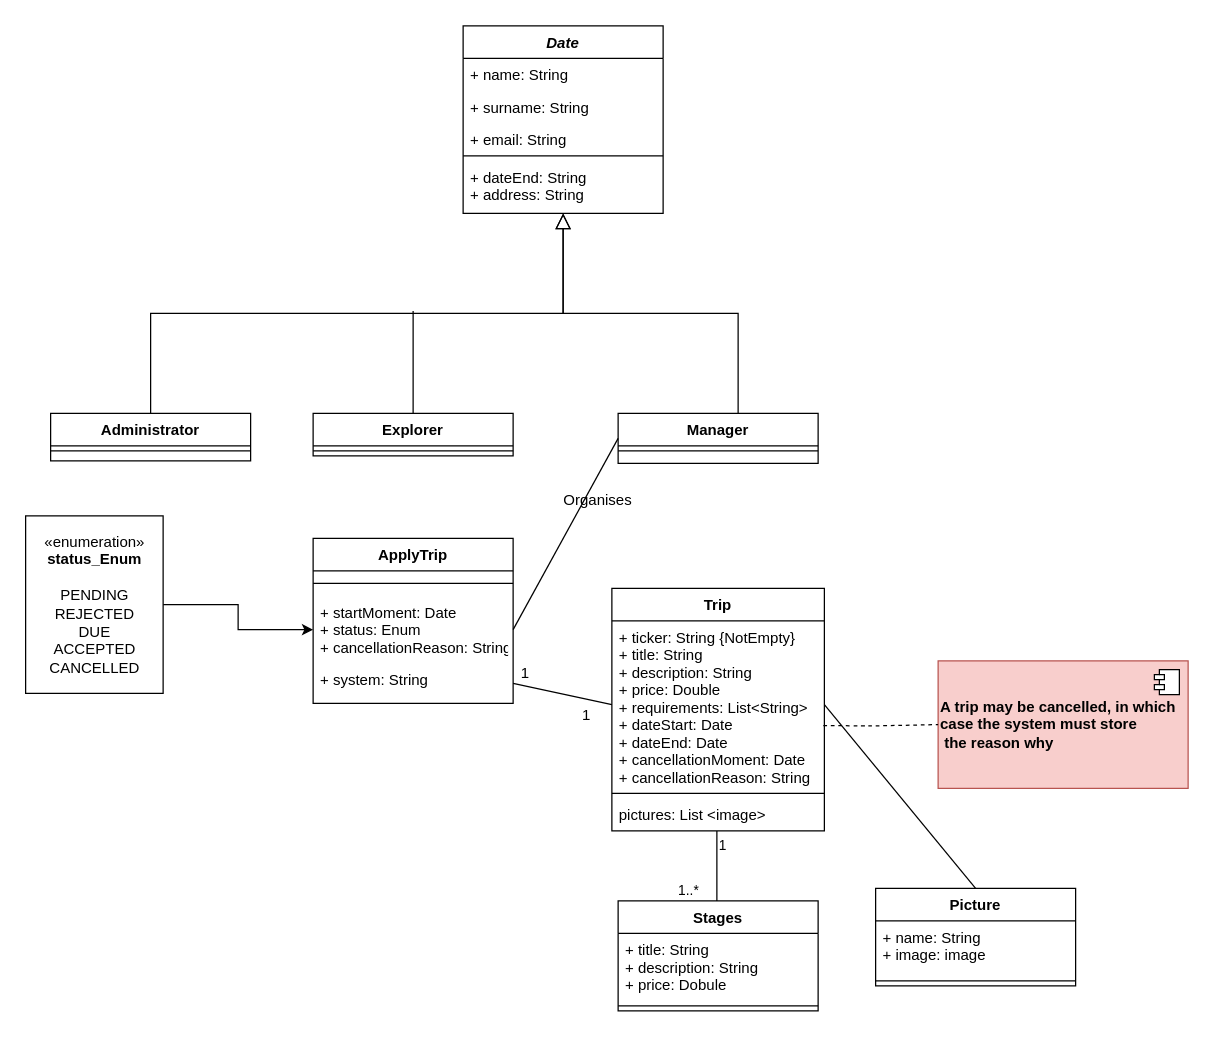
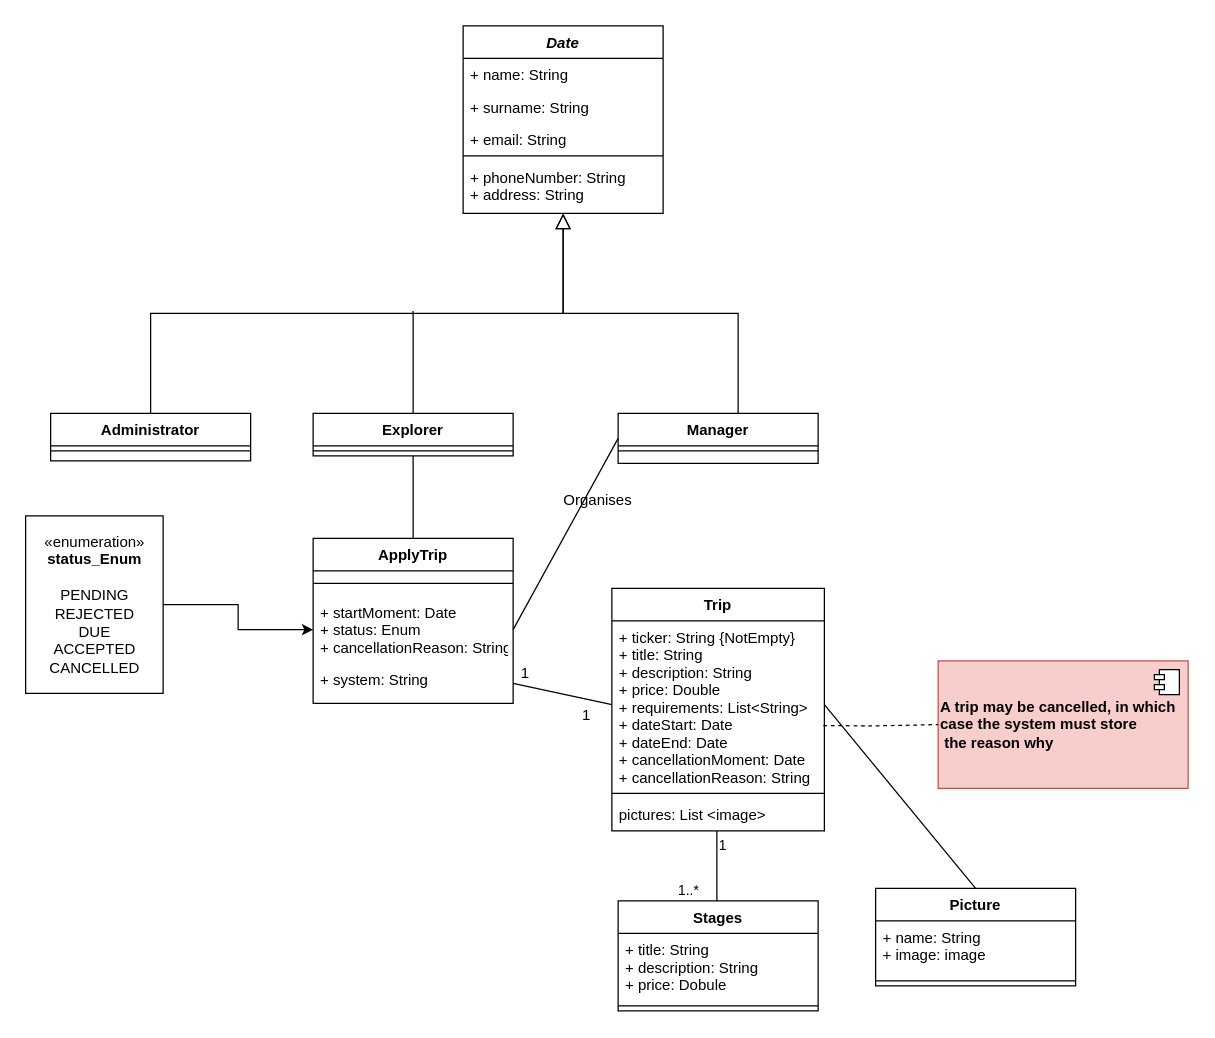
- <mxCell id="7" value="+ dateEnd: String&#10;+ address: String" style="text;align=left;verticalAlign=top;spacingLeft=4;spacingRight=4;overflow=hidden;rotatable=0;points=[[0,0.5],[1,0.5]];portConstraint=eastwest;" parent="2" vertex="1"><mxGeometry y="108" width="160" height="42" as="geometry" /></mxCell>
+ <mxCell id="7" value="+ phoneNumber: String&#10;+ address: String" style="text;align=left;verticalAlign=top;spacingLeft=4;spacingRight=4;overflow=hidden;rotatable=0;points=[[0,0.5],[1,0.5]];portConstraint=eastwest;" parent="2" vertex="1"><mxGeometry y="108" width="160" height="42" as="geometry" /></mxCell>
+ <mxCell id="35" value="" style="endArrow=none;html=1;entryX=0.5;entryY=1;entryDx=0;entryDy=0;exitX=0.5;exitY=0;exitDx=0;exitDy=0;" edge="1" parent="1" source="31" target="14"><mxGeometry width="50" height="50" relative="1" as="geometry"><mxPoint x="480" y="560" as="sourcePoint" /><mxPoint x="530" y="510" as="targetPoint" /><Array as="points"><mxPoint x="330" y="400" /></Array></mxGeometry></mxCell>
